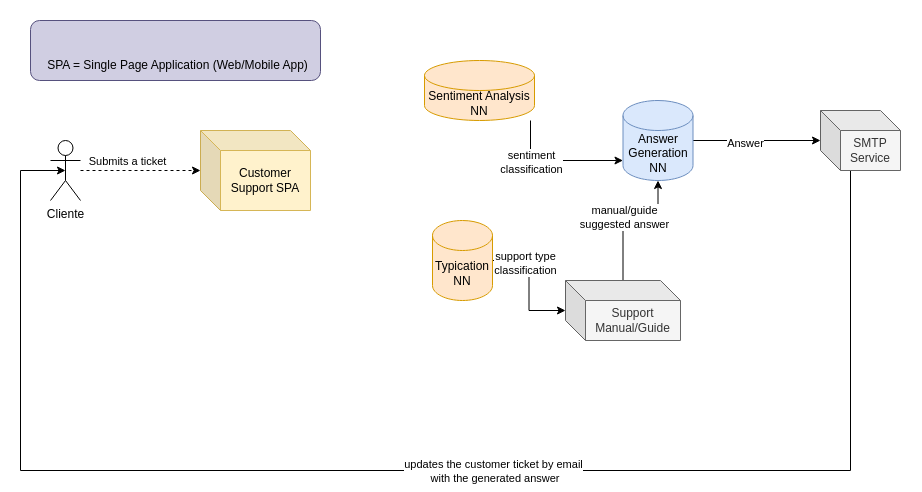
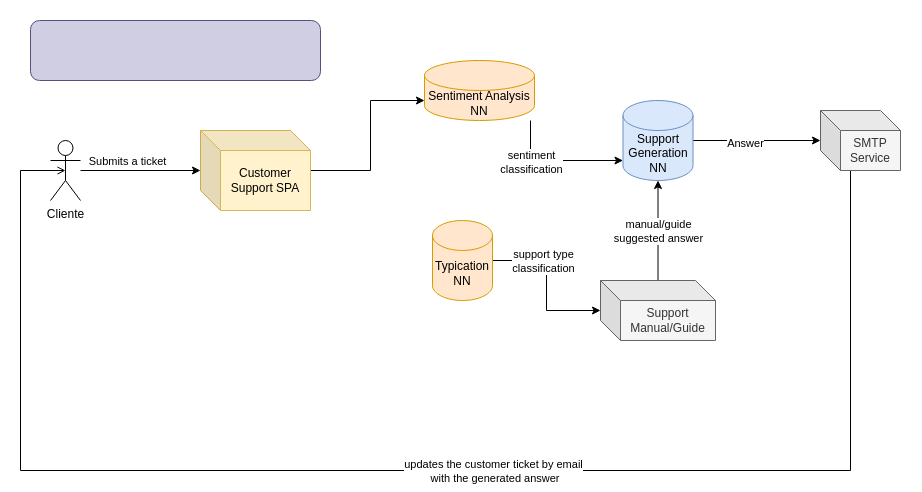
- <mxCell id="14" value="SPA = Single Page Application (Web/Mobile App)" style="text;html=1;strokeColor=none;fillColor=none;align=center;verticalAlign=middle;whiteSpace=wrap;rounded=0;" vertex="1" parent="1"><mxGeometry x="45" y="50" width="265" height="30" as="geometry" /></mxCell>
+ <mxCell id="9" style="edgeStyle=orthogonalEdgeStyle;rounded=0;orthogonalLoop=1;jettySize=auto;html=1;" edge="1" parent="1" source="10" target="5"><mxGeometry relative="1" as="geometry"><Array as="points"><mxPoint x="370" y="170" /><mxPoint x="370" y="100" /></Array></mxGeometry></mxCell>
- <mxCell id="17" value="Answer Generation NN" style="shape=cylinder3;whiteSpace=wrap;html=1;boundedLbl=1;backgroundOutline=1;size=15;fillColor=#dae8fc;strokeColor=#6c8ebf;" vertex="1" parent="1"><mxGeometry x="622.5" y="100" width="70" height="80" as="geometry" /></mxCell>
+ <mxCell id="17" value="Support Generation NN" style="shape=cylinder3;whiteSpace=wrap;html=1;boundedLbl=1;backgroundOutline=1;size=15;fillColor=#dae8fc;strokeColor=#6c8ebf;" vertex="1" parent="1"><mxGeometry x="622.5" y="100" width="70" height="80" as="geometry" /></mxCell>
- <mxCell id="21" style="edgeStyle=orthogonalEdgeStyle;rounded=0;orthogonalLoop=1;jettySize=auto;html=1;entryX=0.5;entryY=0.5;entryDx=0;entryDy=0;entryPerimeter=0;" edge="1" parent="1" source="23" target="8"><mxGeometry relative="1" as="geometry"><Array as="points"><mxPoint x="850" y="470" /><mxPoint x="20" y="470" /><mxPoint x="20" y="170" /></Array></mxGeometry></mxCell>
+ <mxCell id="21" style="edgeStyle=orthogonalEdgeStyle;rounded=0;orthogonalLoop=1;jettySize=auto;html=1;entryX=0.5;entryY=0.5;entryDx=0;entryDy=0;entryPerimeter=0;endArrow=open;" edge="1" parent="1" source="23" target="8"><mxGeometry relative="1" as="geometry"><Array as="points"><mxPoint x="850" y="470" /><mxPoint x="20" y="470" /><mxPoint x="20" y="170" /></Array></mxGeometry></mxCell>
- <mxCell id="6" style="edgeStyle=orthogonalEdgeStyle;rounded=0;orthogonalLoop=1;jettySize=auto;html=1;dashed=1;" edge="1" parent="1" source="8" target="10"><mxGeometry relative="1" as="geometry" /></mxCell>
+ <mxCell id="6" style="edgeStyle=orthogonalEdgeStyle;rounded=0;orthogonalLoop=1;jettySize=auto;html=1;" edge="1" parent="1" source="8" target="10"><mxGeometry relative="1" as="geometry" /></mxCell>
- <mxCell id="20" value="Support Manual/Guide" style="shape=cube;whiteSpace=wrap;html=1;boundedLbl=1;backgroundOutline=1;darkOpacity=0.05;darkOpacity2=0.1;fillColor=#f5f5f5;fontColor=#333333;strokeColor=#666666;" vertex="1" parent="1"><mxGeometry x="565" y="280" width="115" height="60" as="geometry" /></mxCell>
+ <mxCell id="20" value="Support Manual/Guide" style="shape=cube;whiteSpace=wrap;html=1;boundedLbl=1;backgroundOutline=1;darkOpacity=0.05;darkOpacity2=0.1;fillColor=#f5f5f5;fontColor=#333333;strokeColor=#666666;" vertex="1" parent="1"><mxGeometry x="600" y="280" width="115" height="60" as="geometry" /></mxCell>
